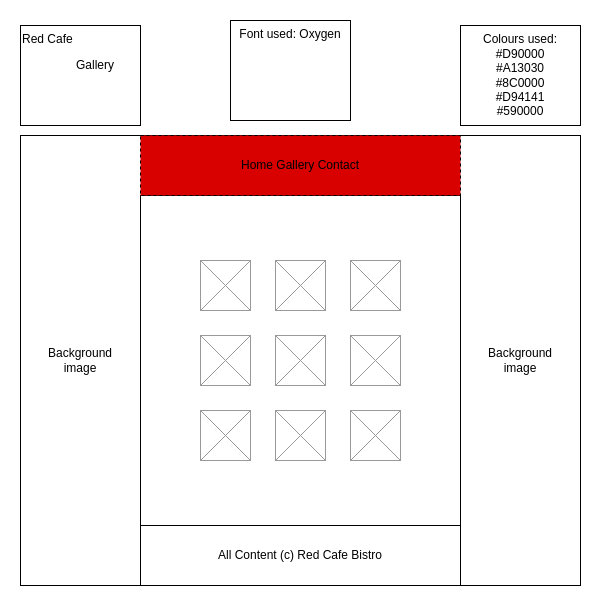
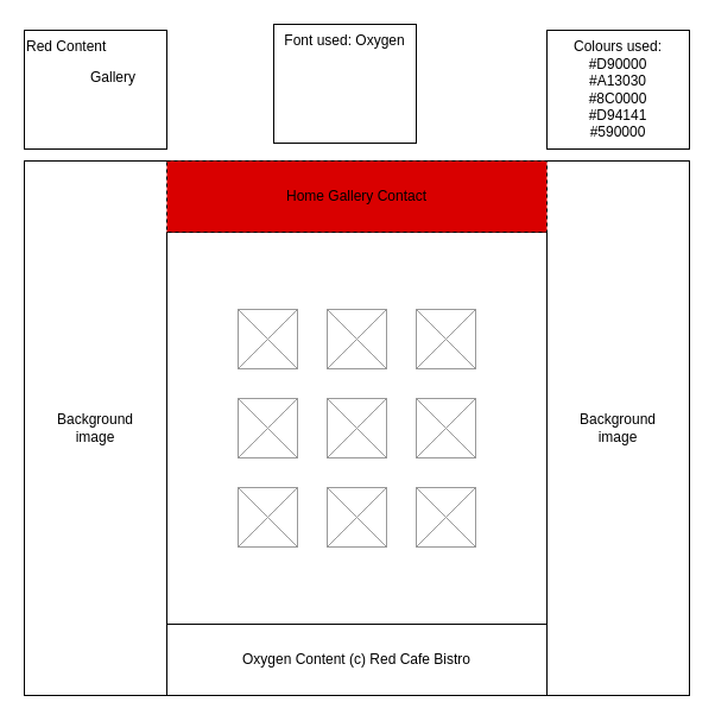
- <mxCell id="2" value="&lt;div&gt;Red Cafe&lt;br&gt;&lt;/div&gt;" style="text;html=1;strokeColor=default;fillColor=none;align=left;verticalAlign=top;whiteSpace=wrap;rounded=0;perimeterSpacing=1;labelPosition=center;verticalLabelPosition=middle;" vertex="1" parent="1"><mxGeometry x="20" y="25" width="120" height="100" as="geometry" /></mxCell>
+ <mxCell id="2" value="&lt;div&gt;Red Content&lt;br&gt;&lt;/div&gt;" style="text;html=1;strokeColor=default;fillColor=none;align=left;verticalAlign=top;whiteSpace=wrap;rounded=0;perimeterSpacing=1;labelPosition=center;verticalLabelPosition=middle;" vertex="1" parent="1"><mxGeometry x="20" y="25" width="120" height="100" as="geometry" /></mxCell>
- <mxCell id="9" value="All Content (c) Red Cafe Bistro" style="rounded=0;whiteSpace=wrap;html=1;" vertex="1" parent="1"><mxGeometry x="140" y="525" width="320" height="60" as="geometry" /></mxCell>
+ <mxCell id="9" value="Oxygen Content (c) Red Cafe Bistro" style="rounded=0;whiteSpace=wrap;html=1;" vertex="1" parent="1"><mxGeometry x="140" y="525" width="320" height="60" as="geometry" /></mxCell>
